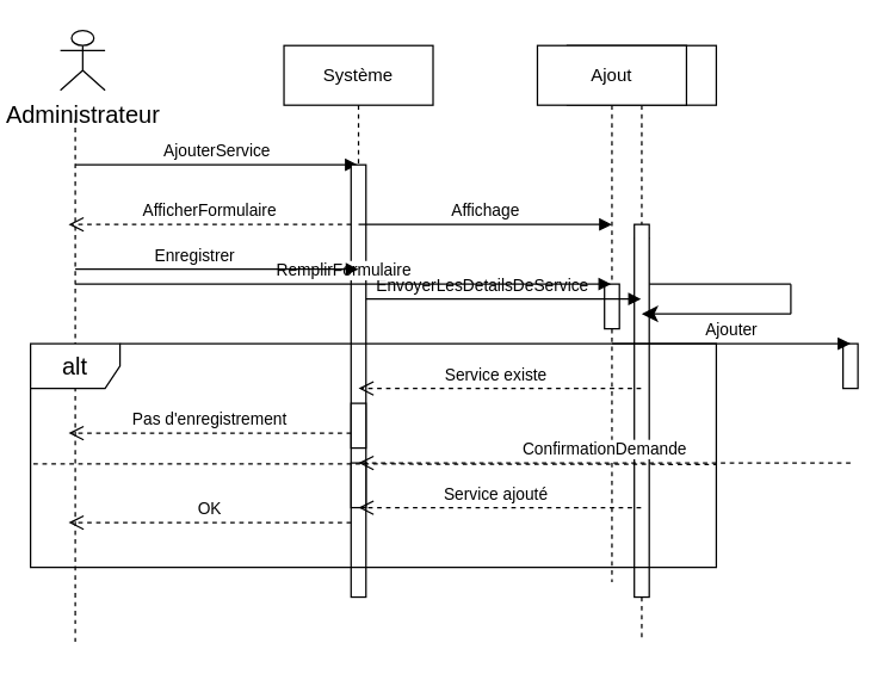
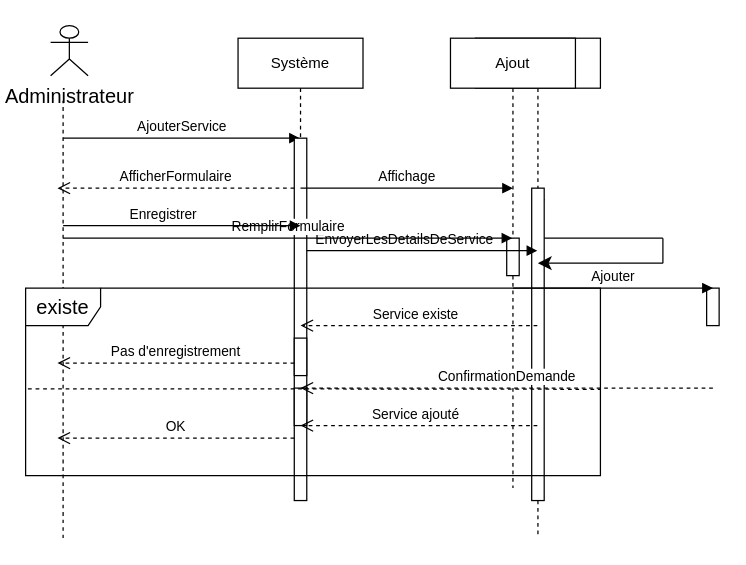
- <mxCell id="25" value="alt" style="shape=umlFrame;whiteSpace=wrap;html=1;pointerEvents=0;fontSize=16;" vertex="1" parent="1"><mxGeometry x="20" y="230" width="460" height="150" as="geometry" /></mxCell>
+ <mxCell id="25" value="existe" style="shape=umlFrame;whiteSpace=wrap;html=1;pointerEvents=0;fontSize=16;" vertex="1" parent="1"><mxGeometry x="20" y="230" width="460" height="150" as="geometry" /></mxCell>
